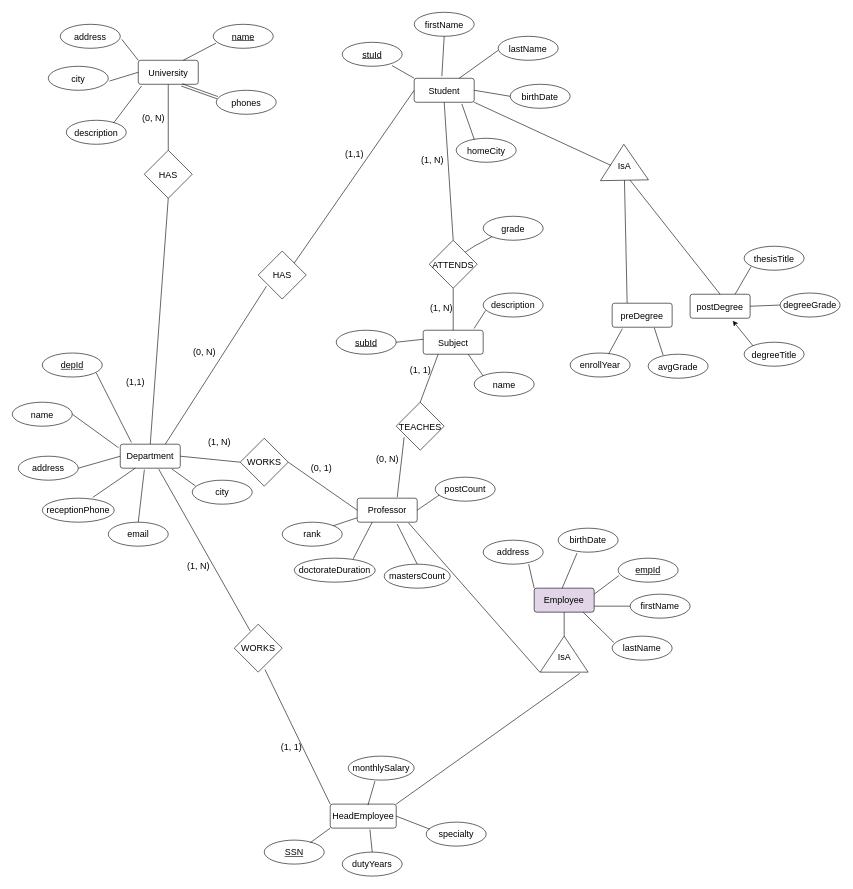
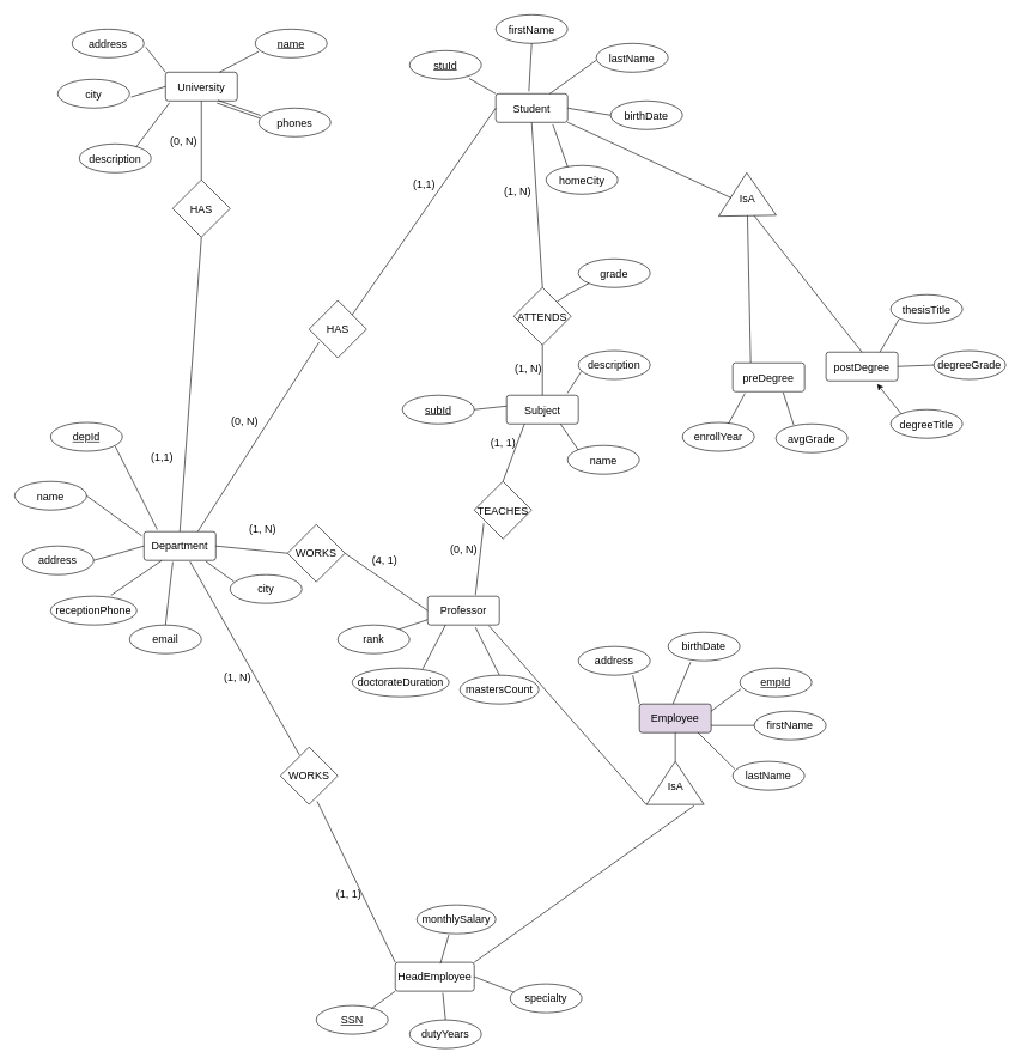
- <mxCell id="26" value="(0, 1)" style="text;html=1;align=center;verticalAlign=middle;resizable=0;points=[];autosize=1;strokeColor=none;fillColor=none;fontSize=15;" vertex="1" parent="1"><mxGeometry x="505" y="765" width="60" height="30" as="geometry" /></mxCell>
+ <mxCell id="26" value="(4, 1)" style="text;html=1;align=center;verticalAlign=middle;resizable=0;points=[];autosize=1;strokeColor=none;fillColor=none;fontSize=15;" vertex="1" parent="1"><mxGeometry x="505" y="765" width="60" height="30" as="geometry" /></mxCell>
- <mxCell id="87" value="postCount" style="ellipse;whiteSpace=wrap;html=1;align=center;fontSize=15;" vertex="1" parent="1"><mxGeometry x="725" y="795" width="100" height="40" as="geometry" /></mxCell>
- <mxCell id="109" value="" style="endArrow=none;html=1;rounded=0;entryX=0.068;entryY=0.743;entryDx=0;entryDy=0;entryPerimeter=0;exitX=1;exitY=0.5;exitDx=0;exitDy=0;fontSize=15;" edge="1" parent="1" source="5" target="87"><mxGeometry width="50" height="50" relative="1" as="geometry"><mxPoint x="600" y="930" as="sourcePoint" /><mxPoint x="650" y="880" as="targetPoint" /></mxGeometry></mxCell>
